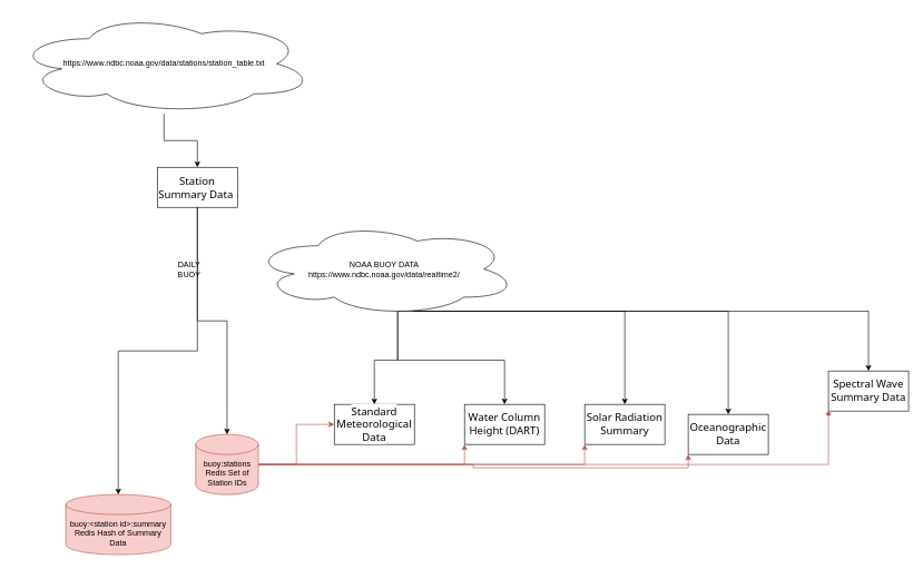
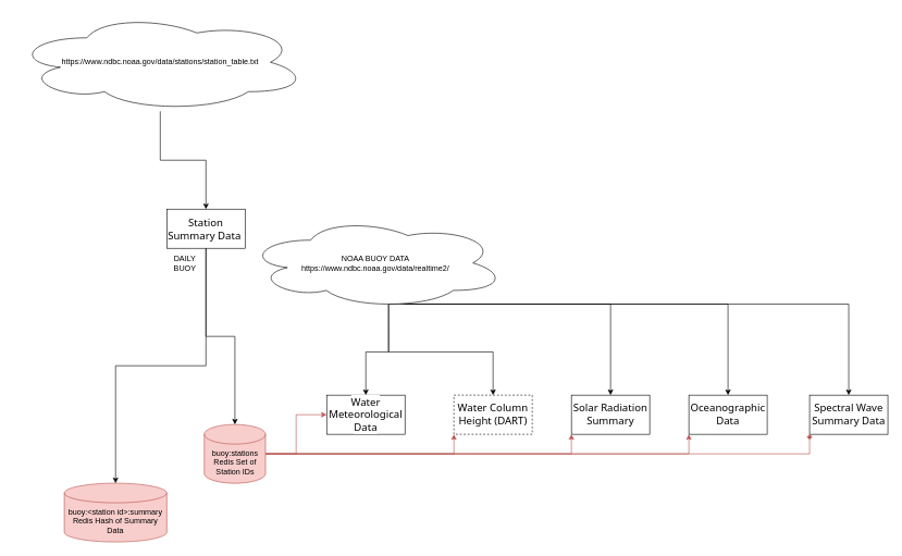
- <mxCell id="13" value="&lt;span style=&quot;font-family: system-ui, sans-serif; font-size: 16px; text-align: start; background-color: rgb(255, 255, 255);&quot;&gt;Station Summary Data&amp;nbsp;&lt;/span&gt;" style="rounded=0;whiteSpace=wrap;html=1;" parent="1" vertex="1"><mxGeometry x="235" y="250" width="120" height="60" as="geometry" /></mxCell>
+ <mxCell id="13" value="&lt;span style=&quot;font-family: system-ui, sans-serif; font-size: 16px; text-align: start; background-color: rgb(255, 255, 255);&quot;&gt;Station Summary Data&amp;nbsp;&lt;/span&gt;" style="rounded=0;whiteSpace=wrap;html=1;" parent="1" vertex="1"><mxGeometry x="255" y="320" width="120" height="60" as="geometry" /></mxCell>
- <mxCell id="12" value="&lt;span style=&quot;font-family: system-ui, sans-serif; font-size: 16px; text-align: start; background-color: rgb(255, 255, 255);&quot;&gt;Spectral Wave Summary Data&lt;/span&gt;" style="rounded=0;whiteSpace=wrap;html=1;" parent="1" vertex="1"><mxGeometry x="1240" y="555" width="120" height="60" as="geometry" /></mxCell>
+ <mxCell id="12" value="&lt;span style=&quot;font-family: system-ui, sans-serif; font-size: 16px; text-align: start; background-color: rgb(255, 255, 255);&quot;&gt;Spectral Wave Summary Data&lt;/span&gt;" style="rounded=0;whiteSpace=wrap;html=1;" parent="1" vertex="1"><mxGeometry x="1240" y="605" width="120" height="60" as="geometry" /></mxCell>
- <mxCell id="8" value="&lt;span style=&quot;font-family: system-ui, sans-serif; font-size: 16px; text-align: start; background-color: rgb(255, 255, 255);&quot;&gt;Standard Meteorological Data&lt;/span&gt;" style="rounded=0;whiteSpace=wrap;html=1;" parent="1" vertex="1"><mxGeometry x="500" y="605" width="120" height="60" as="geometry" /></mxCell>
+ <mxCell id="8" value="&lt;span style=&quot;font-family: system-ui, sans-serif; font-size: 16px; text-align: start; background-color: rgb(255, 255, 255);&quot;&gt;Water Meteorological Data&lt;/span&gt;" style="rounded=0;whiteSpace=wrap;html=1;" parent="1" vertex="1"><mxGeometry x="500" y="605" width="120" height="60" as="geometry" /></mxCell>
- <mxCell id="9" value="&lt;span style=&quot;font-family: system-ui, sans-serif; font-size: 16px; text-align: start; background-color: rgb(255, 255, 255);&quot;&gt;Water Column Height (DART)&lt;/span&gt;" style="rounded=0;whiteSpace=wrap;html=1;" parent="1" vertex="1"><mxGeometry x="695" y="605" width="120" height="60" as="geometry" /></mxCell>
+ <mxCell id="9" value="&lt;span style=&quot;font-family: system-ui, sans-serif; font-size: 16px; text-align: start; background-color: rgb(255, 255, 255);&quot;&gt;Water Column Height (DART)&lt;/span&gt;" style="rounded=0;whiteSpace=wrap;html=1;dashed=1;" parent="1" vertex="1"><mxGeometry x="695" y="605" width="120" height="60" as="geometry" /></mxCell>
- <mxCell id="11" value="&lt;span style=&quot;font-family: system-ui, sans-serif; font-size: 16px; text-align: start; background-color: rgb(255, 255, 255);&quot;&gt;Oceanographic Data&lt;/span&gt;" style="rounded=0;whiteSpace=wrap;html=1;" parent="1" vertex="1"><mxGeometry x="1030" y="620" width="120" height="60" as="geometry" /></mxCell>
+ <mxCell id="11" value="&lt;span style=&quot;font-family: system-ui, sans-serif; font-size: 16px; text-align: start; background-color: rgb(255, 255, 255);&quot;&gt;Oceanographic Data&lt;/span&gt;" style="rounded=0;whiteSpace=wrap;html=1;" parent="1" vertex="1"><mxGeometry x="1055" y="605" width="120" height="60" as="geometry" /></mxCell>
- <mxCell id="19" value="buoy:stations&lt;div&gt;Redis Set of Station IDs&lt;/div&gt;" style="shape=cylinder3;whiteSpace=wrap;html=1;boundedLbl=1;backgroundOutline=1;size=15;fillColor=#f8cecc;strokeColor=#b85450;" parent="1" vertex="1"><mxGeometry x="292.5" y="650" width="93.75" height="90" as="geometry" /></mxCell>
+ <mxCell id="19" value="buoy:stations&lt;div&gt;Redis Set of Station IDs&lt;/div&gt;" style="shape=cylinder3;whiteSpace=wrap;html=1;boundedLbl=1;backgroundOutline=1;size=15;fillColor=#f8cecc;strokeColor=#b85450;" parent="1" vertex="1"><mxGeometry x="312.5" y="650" width="93.75" height="90" as="geometry" /></mxCell>
